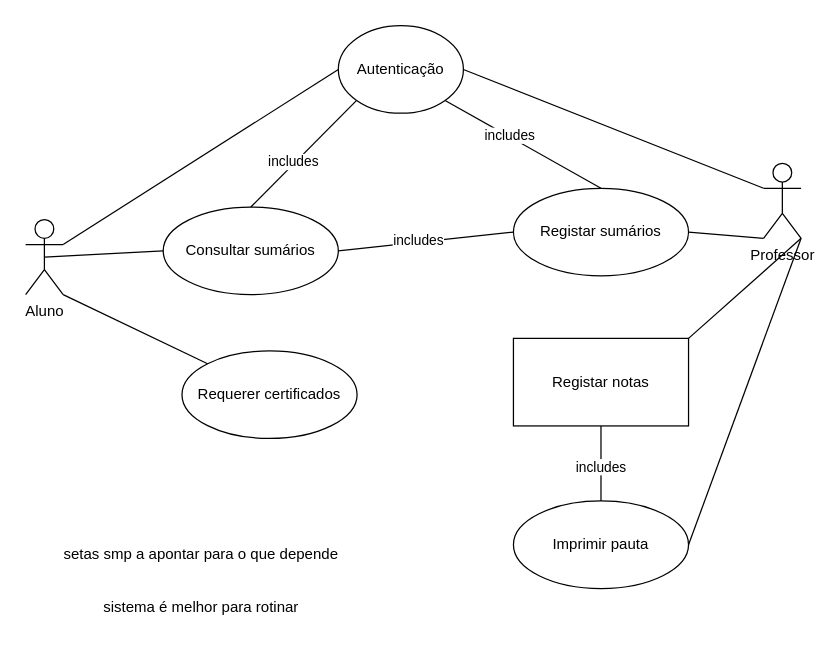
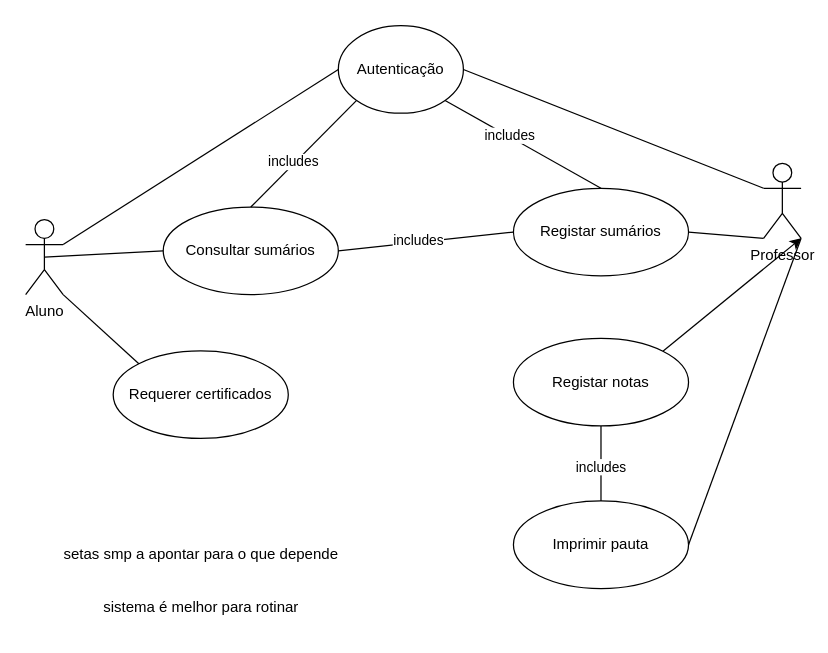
- <mxCell id="20" value="" style="endArrow=none;html=1;rounded=0;entryX=1;entryY=1;entryDx=0;entryDy=0;entryPerimeter=0;exitX=1;exitY=0;exitDx=0;exitDy=0;" edge="1" parent="1" source="6" target="4"><mxGeometry width="50" height="50" relative="1" as="geometry"><mxPoint x="330" y="300" as="sourcePoint" /><mxPoint x="380" y="250" as="targetPoint" /></mxGeometry></mxCell>
+ <mxCell id="20" value="" style="endArrow=classic;html=1;rounded=0;entryX=1;entryY=1;entryDx=0;entryDy=0;entryPerimeter=0;exitX=1;exitY=0;exitDx=0;exitDy=0;" edge="1" parent="1" source="6" target="4"><mxGeometry width="50" height="50" relative="1" as="geometry"><mxPoint x="330" y="300" as="sourcePoint" /><mxPoint x="380" y="250" as="targetPoint" /></mxGeometry></mxCell>
- <mxCell id="6" value="Registar notas" style="whiteSpace=wrap;html=1;rounded=0;" vertex="1" parent="1"><mxGeometry x="410" y="270" width="140" height="70" as="geometry" /></mxCell>
+ <mxCell id="6" value="Registar notas" style="ellipse;whiteSpace=wrap;html=1;" vertex="1" parent="1"><mxGeometry x="410" y="270" width="140" height="70" as="geometry" /></mxCell>
- <mxCell id="8" value="Requerer certificados" style="ellipse;whiteSpace=wrap;html=1;" vertex="1" parent="1"><mxGeometry x="145" y="280" width="140" height="70" as="geometry" /></mxCell>
+ <mxCell id="8" value="Requerer certificados" style="ellipse;whiteSpace=wrap;html=1;" vertex="1" parent="1"><mxGeometry x="90" y="280" width="140" height="70" as="geometry" /></mxCell>
